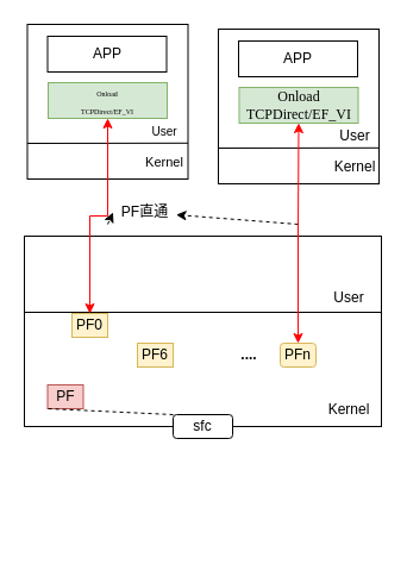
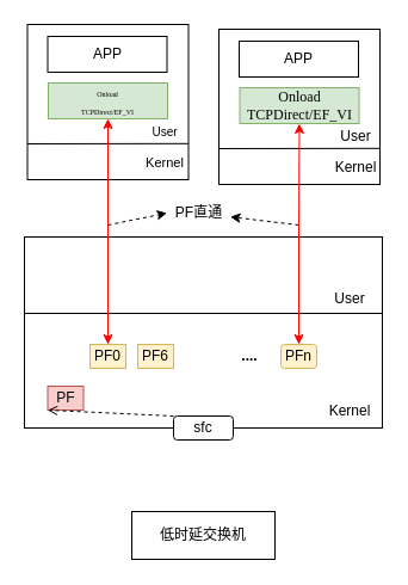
- <mxCell id="17" value="PF直通" style="text;html=1;strokeColor=none;fillColor=none;align=center;verticalAlign=middle;whiteSpace=wrap;rounded=0;" parent="1" vertex="1"><mxGeometry x="94.5" y="168" width="53" height="20" as="geometry" /></mxCell>
+ <mxCell id="17" value="PF直通" style="text;html=1;strokeColor=none;fillColor=none;align=center;verticalAlign=middle;whiteSpace=wrap;rounded=0;" parent="1" vertex="1"><mxGeometry x="139.5" y="168" width="53" height="20" as="geometry" /></mxCell>
- <mxCell id="29" value="PF0" style="rounded=0;whiteSpace=wrap;html=1;fillColor=#fff2cc;strokeColor=#d6b656;" parent="1" vertex="1"><mxGeometry x="60" y="263" width="30" height="20" as="geometry" /></mxCell>
+ <mxCell id="29" value="PF0" style="rounded=0;whiteSpace=wrap;html=1;fillColor=#fff2cc;strokeColor=#d6b656;" parent="1" vertex="1"><mxGeometry x="75" y="288" width="30" height="20" as="geometry" /></mxCell>
- <mxCell id="7" value="" style="endArrow=none;dashed=1;html=1;entryX=0;entryY=1;entryDx=0;entryDy=0;exitX=0;exitY=0;exitDx=0;exitDy=0;" parent="1" source="3" target="4" edge="1"><mxGeometry width="50" height="50" relative="1" as="geometry"><mxPoint x="40" y="378" as="sourcePoint" /><mxPoint x="90" y="328" as="targetPoint" /></mxGeometry></mxCell>
+ <mxCell id="7" value="" style="endArrow=open;dashed=1;html=1;entryX=0;entryY=1;entryDx=0;entryDy=0;exitX=0;exitY=0;exitDx=0;exitDy=0;" parent="1" source="3" target="4" edge="1"><mxGeometry width="50" height="50" relative="1" as="geometry"><mxPoint x="40" y="378" as="sourcePoint" /><mxPoint x="90" y="328" as="targetPoint" /></mxGeometry></mxCell>
+ <mxCell id="15" value="低时延交换机" style="rounded=0;whiteSpace=wrap;html=1;" parent="1" vertex="1"><mxGeometry x="110" y="428" width="120" height="40" as="geometry" /></mxCell>
